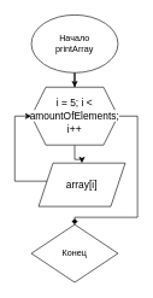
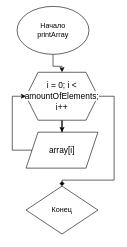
- <mxCell id="3" value="Начало&lt;br&gt;printArray" style="ellipse;whiteSpace=wrap;html=1;" vertex="1" parent="1"><mxGeometry x="43" y="20" width="120" height="80" as="geometry" /></mxCell>
+ <mxCell id="3" value="Начало&lt;br&gt;printArray" style="ellipse;whiteSpace=wrap;html=1;" vertex="1" parent="1"><mxGeometry x="28" y="10" width="120" height="80" as="geometry" /></mxCell>
- <mxCell id="6" value="&lt;div style=&quot;font-size: 14px; line-height: 19px;&quot;&gt;&lt;span style=&quot;background-color: rgb(255, 255, 255);&quot;&gt;i = 5; i &amp;lt; amountOfElements; i++&lt;/span&gt;&lt;/div&gt;" style="shape=hexagon;perimeter=hexagonPerimeter2;whiteSpace=wrap;html=1;fixedSize=1;" vertex="1" parent="1"><mxGeometry x="43" y="120" width="120" height="80" as="geometry" /></mxCell>
+ <mxCell id="6" value="&lt;div style=&quot;font-size: 14px; line-height: 19px;&quot;&gt;&lt;span style=&quot;background-color: rgb(255, 255, 255);&quot;&gt;i = 0; i &amp;lt; amountOfElements; i++&lt;/span&gt;&lt;/div&gt;" style="shape=hexagon;perimeter=hexagonPerimeter2;whiteSpace=wrap;html=1;fixedSize=1;" vertex="1" parent="1"><mxGeometry x="43" y="120" width="120" height="80" as="geometry" /></mxCell>
- <mxCell id="8" value="&lt;div style=&quot;font-size: 14px; line-height: 19px;&quot;&gt;&lt;span style=&quot;background-color: rgb(255, 255, 255);&quot;&gt;array[i]&lt;/span&gt;&lt;/div&gt;" style="shape=parallelogram;perimeter=parallelogramPerimeter;whiteSpace=wrap;html=1;fixedSize=1;" vertex="1" parent="1"><mxGeometry x="53" y="225" width="120" height="60" as="geometry" /></mxCell>
+ <mxCell id="8" value="&lt;div style=&quot;font-size: 14px; line-height: 19px;&quot;&gt;&lt;span style=&quot;background-color: rgb(255, 255, 255);&quot;&gt;array[i]&lt;/span&gt;&lt;/div&gt;" style="shape=parallelogram;perimeter=parallelogramPerimeter;whiteSpace=wrap;html=1;fixedSize=1;" vertex="1" parent="1"><mxGeometry x="43" y="220" width="120" height="60" as="geometry" /></mxCell>
